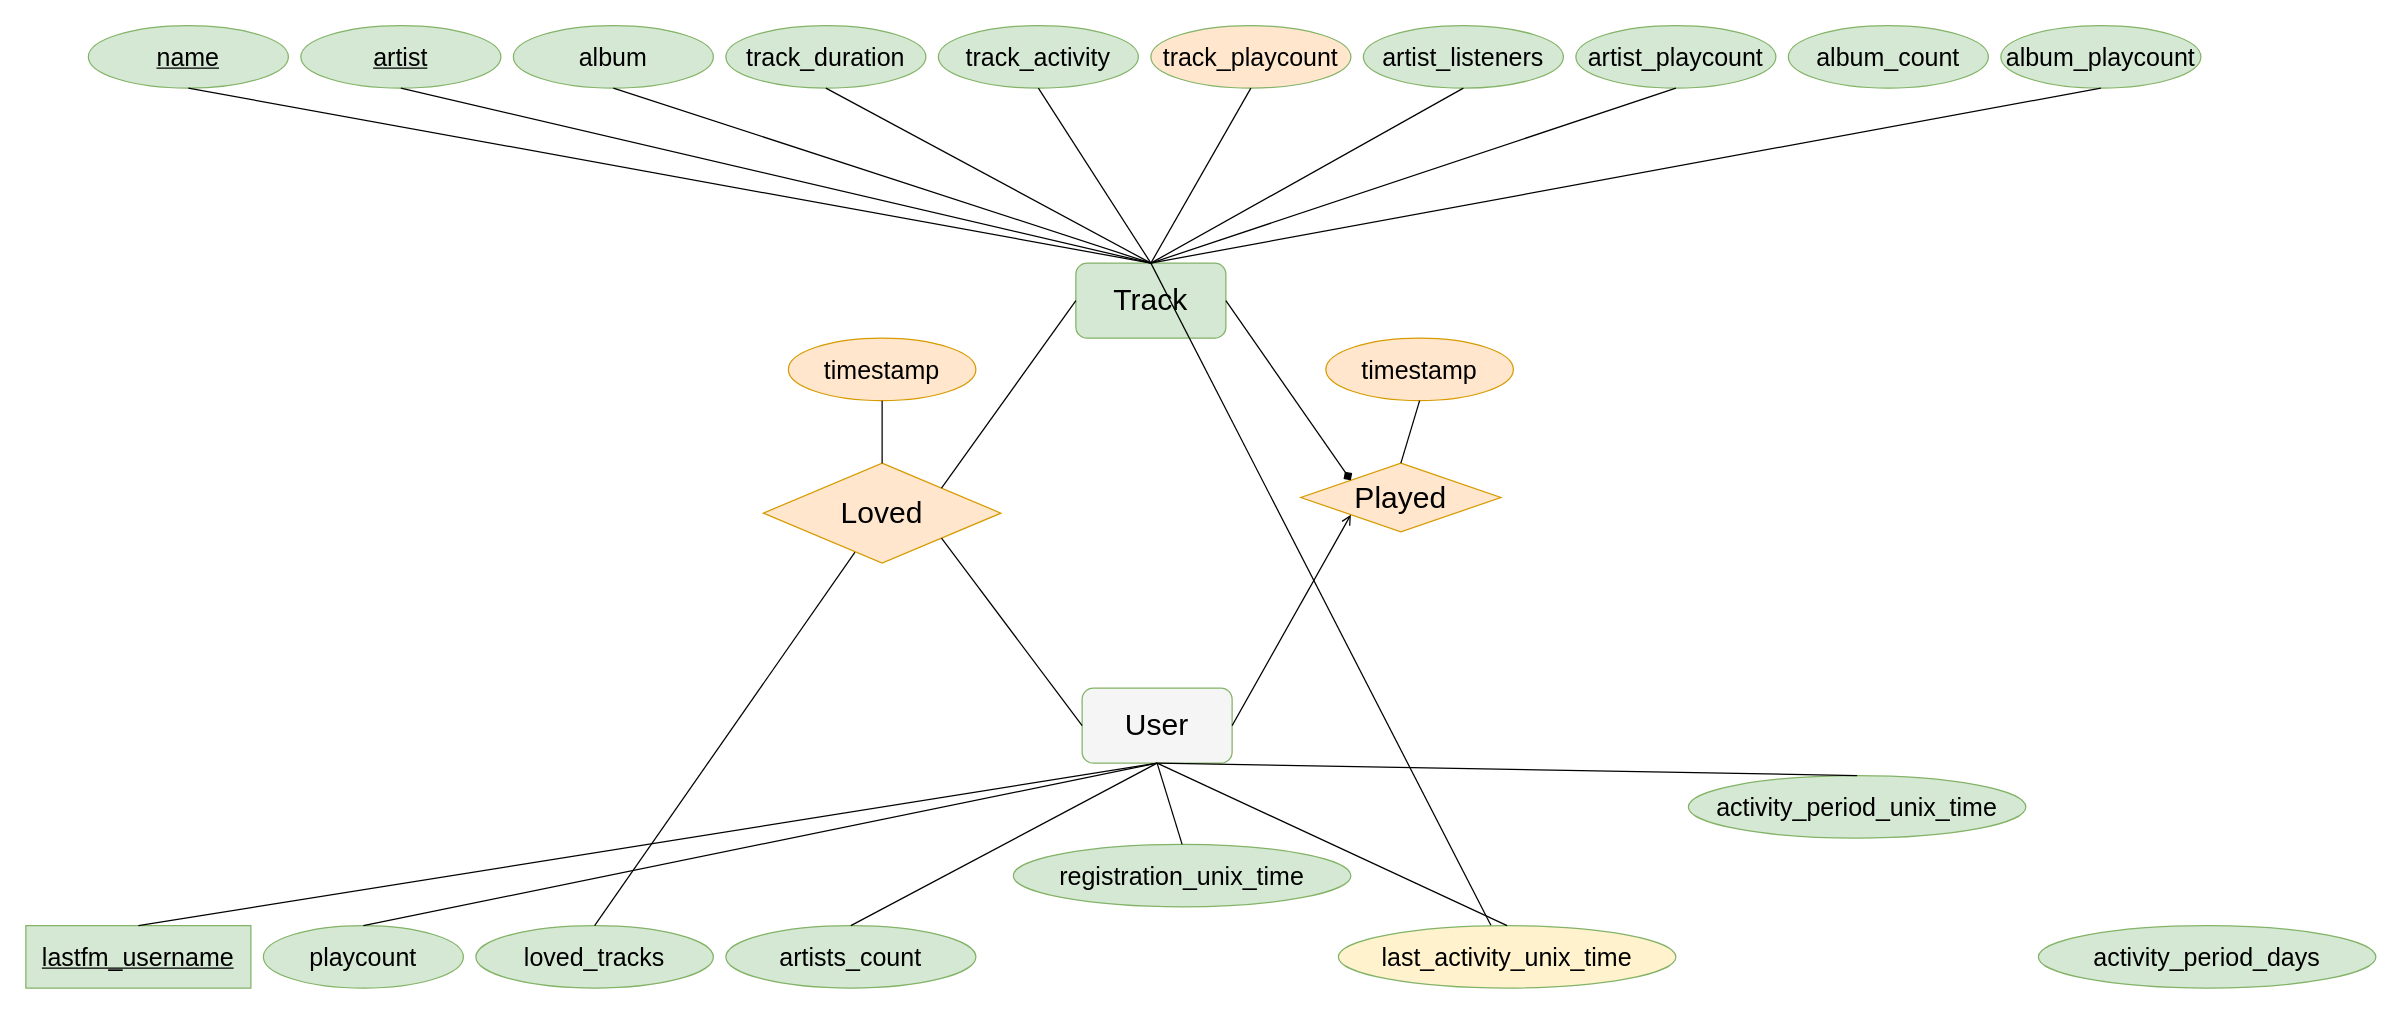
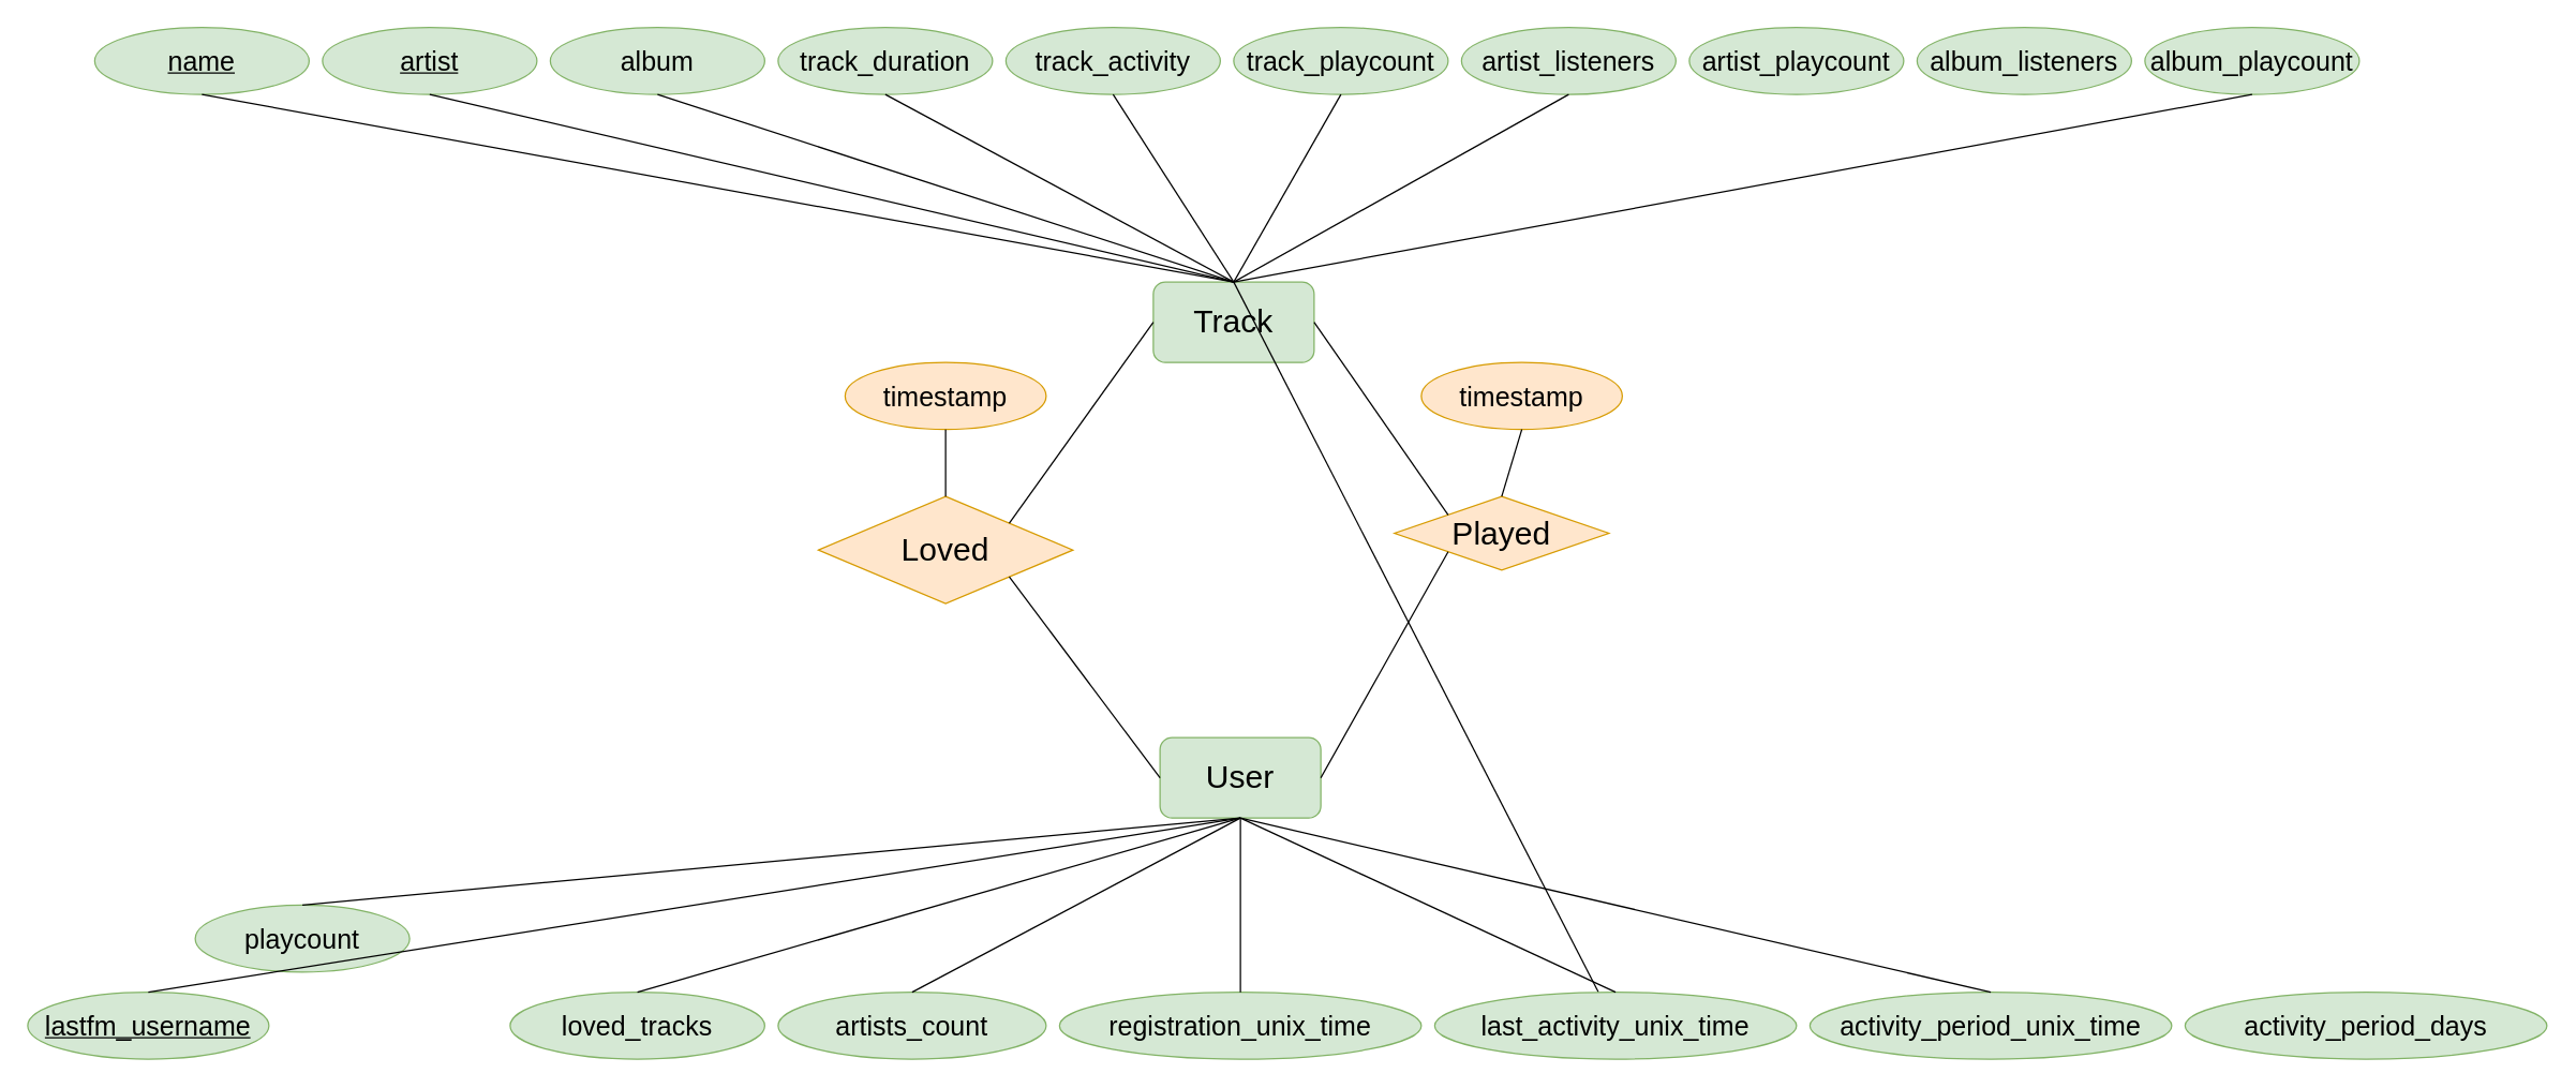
- <mxCell id="11" value="&lt;span style=&quot;font-size: 20px&quot;&gt;track_playcount&lt;/span&gt;" style="ellipse;whiteSpace=wrap;html=1;fontStyle=0;fillColor=#ffe6cc;strokeColor=#82b366;" vertex="1" parent="3"><mxGeometry x="850" width="160" height="50" as="geometry" /></mxCell>
+ <mxCell id="11" value="&lt;span style=&quot;font-size: 20px&quot;&gt;track_playcount&lt;/span&gt;" style="ellipse;whiteSpace=wrap;html=1;fontStyle=0;fillColor=#d5e8d4;strokeColor=#82b366;" vertex="1" parent="3"><mxGeometry x="850" width="160" height="50" as="geometry" /></mxCell>
- <mxCell id="14" value="&lt;font style=&quot;font-size: 20px&quot;&gt;album_count&lt;/font&gt;" style="ellipse;whiteSpace=wrap;html=1;fontStyle=0;fillColor=#d5e8d4;strokeColor=#82b366;" vertex="1" parent="3"><mxGeometry x="1360" width="160" height="50" as="geometry" /></mxCell>
+ <mxCell id="14" value="&lt;font style=&quot;font-size: 20px&quot;&gt;album_listeners&lt;/font&gt;" style="ellipse;whiteSpace=wrap;html=1;fontStyle=0;fillColor=#d5e8d4;strokeColor=#82b366;" vertex="1" parent="3"><mxGeometry x="1360" width="160" height="50" as="geometry" /></mxCell>
- <mxCell id="22" value="" style="endArrow=none;html=1;entryX=0.5;entryY=1;entryDx=0;entryDy=0;exitX=0.5;exitY=0;exitDx=0;exitDy=0;" edge="1" parent="3" source="4" target="9"><mxGeometry width="50" height="50" relative="1" as="geometry"><mxPoint x="860" y="200" as="sourcePoint" /><mxPoint x="1110" y="60" as="targetPoint" /></mxGeometry></mxCell>
- <mxCell id="47" value="" style="endArrow=diamond;html=1;entryX=0;entryY=0;entryDx=0;entryDy=0;exitX=1;exitY=0.5;exitDx=0;exitDy=0;" edge="1" parent="2" source="4" target="43"><mxGeometry width="50" height="50" relative="1" as="geometry"><mxPoint x="975" y="570" as="sourcePoint" /><mxPoint x="1037.5" y="420" as="targetPoint" /></mxGeometry></mxCell>
+ <mxCell id="47" value="" style="endArrow=none;html=1;entryX=0;entryY=0;entryDx=0;entryDy=0;exitX=1;exitY=0.5;exitDx=0;exitDy=0;" edge="1" parent="2" source="4" target="43"><mxGeometry width="50" height="50" relative="1" as="geometry"><mxPoint x="975" y="570" as="sourcePoint" /><mxPoint x="1037.5" y="420" as="targetPoint" /></mxGeometry></mxCell>
- <mxCell id="46" value="" style="endArrow=open;html=1;entryX=0;entryY=1;entryDx=0;entryDy=0;exitX=1;exitY=0.5;exitDx=0;exitDy=0;" edge="1" parent="2" source="27" target="43"><mxGeometry width="50" height="50" relative="1" as="geometry"><mxPoint x="940" y="540" as="sourcePoint" /><mxPoint x="990" y="490" as="targetPoint" /></mxGeometry></mxCell>
+ <mxCell id="46" value="" style="endArrow=none;html=1;entryX=0;entryY=1;entryDx=0;entryDy=0;exitX=1;exitY=0.5;exitDx=0;exitDy=0;" edge="1" parent="2" source="27" target="43"><mxGeometry width="50" height="50" relative="1" as="geometry"><mxPoint x="940" y="540" as="sourcePoint" /><mxPoint x="990" y="490" as="targetPoint" /></mxGeometry></mxCell>
- <mxCell id="27" value="&lt;font style=&quot;font-size: 24px&quot;&gt;User&lt;/font&gt;" style="rounded=1;whiteSpace=wrap;html=1;fillColor=#f5f5f5;strokeColor=#82b366;" vertex="1" parent="25"><mxGeometry x="845" width="120" height="60" as="geometry" /></mxCell>
+ <mxCell id="27" value="&lt;font style=&quot;font-size: 24px&quot;&gt;User&lt;/font&gt;" style="rounded=1;whiteSpace=wrap;html=1;fillColor=#d5e8d4;strokeColor=#82b366;" vertex="1" parent="25"><mxGeometry x="845" width="120" height="60" as="geometry" /></mxCell>
- <mxCell id="37" value="" style="endArrow=none;html=1;exitX=0.5;exitY=0;exitDx=0;exitDy=0;" edge="1" parent="25" source="30" target="42"><mxGeometry width="50" height="50" relative="1" as="geometry"><mxPoint x="690" y="110" as="sourcePoint" /><mxPoint x="740" y="60" as="targetPoint" /></mxGeometry></mxCell>
+ <mxCell id="37" value="" style="endArrow=none;html=1;entryX=0.5;entryY=1;entryDx=0;entryDy=0;exitX=0.5;exitY=0;exitDx=0;exitDy=0;" edge="1" parent="25" source="30" target="27"><mxGeometry width="50" height="50" relative="1" as="geometry"><mxPoint x="690" y="110" as="sourcePoint" /><mxPoint x="740" y="60" as="targetPoint" /></mxGeometry></mxCell>
- <mxCell id="34" value="&lt;font style=&quot;font-size: 20px&quot;&gt;activity_period_unix_time&lt;/font&gt;" style="ellipse;whiteSpace=wrap;html=1;fontStyle=0;fillColor=#d5e8d4;strokeColor=#82b366;" vertex="1" parent="25"><mxGeometry x="1330" y="70" width="270" height="50" as="geometry" /></mxCell>
+ <mxCell id="34" value="&lt;font style=&quot;font-size: 20px&quot;&gt;activity_period_unix_time&lt;/font&gt;" style="ellipse;whiteSpace=wrap;html=1;fontStyle=0;fillColor=#d5e8d4;strokeColor=#82b366;" vertex="1" parent="25"><mxGeometry x="1330" y="190" width="270" height="50" as="geometry" /></mxCell>
- <mxCell id="32" value="&lt;font style=&quot;font-size: 20px&quot;&gt;registration_unix_time&lt;/font&gt;" style="ellipse;whiteSpace=wrap;html=1;fontStyle=0;fillColor=#d5e8d4;strokeColor=#82b366;" vertex="1" parent="25"><mxGeometry x="790" y="125" width="270" height="50" as="geometry" /></mxCell>
+ <mxCell id="32" value="&lt;font style=&quot;font-size: 20px&quot;&gt;registration_unix_time&lt;/font&gt;" style="ellipse;whiteSpace=wrap;html=1;fontStyle=0;fillColor=#d5e8d4;strokeColor=#82b366;" vertex="1" parent="25"><mxGeometry x="770" y="190" width="270" height="50" as="geometry" /></mxCell>
- <mxCell id="28" value="&lt;font style=&quot;font-size: 20px&quot;&gt;lastfm_username&lt;/font&gt;" style="whiteSpace=wrap;html=1;fontStyle=4;fillColor=#d5e8d4;strokeColor=#82b366;rounded=0;" vertex="1" parent="25"><mxGeometry y="190" width="180" height="50" as="geometry" /></mxCell>
+ <mxCell id="28" value="&lt;font style=&quot;font-size: 20px&quot;&gt;lastfm_username&lt;/font&gt;" style="ellipse;whiteSpace=wrap;html=1;fontStyle=4;fillColor=#d5e8d4;strokeColor=#82b366;" vertex="1" parent="25"><mxGeometry y="190" width="180" height="50" as="geometry" /></mxCell>
- <mxCell id="26" value="&lt;font style=&quot;font-size: 20px&quot;&gt;playcount&lt;/font&gt;" style="ellipse;whiteSpace=wrap;html=1;fontStyle=0;fillColor=#d5e8d4;strokeColor=#82b366;" vertex="1" parent="25"><mxGeometry x="190" y="190" width="160" height="50" as="geometry" /></mxCell>
+ <mxCell id="26" value="&lt;font style=&quot;font-size: 20px&quot;&gt;playcount&lt;/font&gt;" style="ellipse;whiteSpace=wrap;html=1;fontStyle=0;fillColor=#d5e8d4;strokeColor=#82b366;" vertex="1" parent="25"><mxGeometry x="125" y="125" width="160" height="50" as="geometry" /></mxCell>
- <mxCell id="31" value="&lt;font style=&quot;font-size: 20px&quot;&gt;last_activity_unix_time&lt;/font&gt;" style="ellipse;whiteSpace=wrap;html=1;fontStyle=0;fillColor=#fff2cc;strokeColor=#82b366;" vertex="1" parent="25"><mxGeometry x="1050" y="190" width="270" height="50" as="geometry" /></mxCell>
+ <mxCell id="31" value="&lt;font style=&quot;font-size: 20px&quot;&gt;last_activity_unix_time&lt;/font&gt;" style="ellipse;whiteSpace=wrap;html=1;fontStyle=0;fillColor=#d5e8d4;strokeColor=#82b366;" vertex="1" parent="25"><mxGeometry x="1050" y="190" width="270" height="50" as="geometry" /></mxCell>
